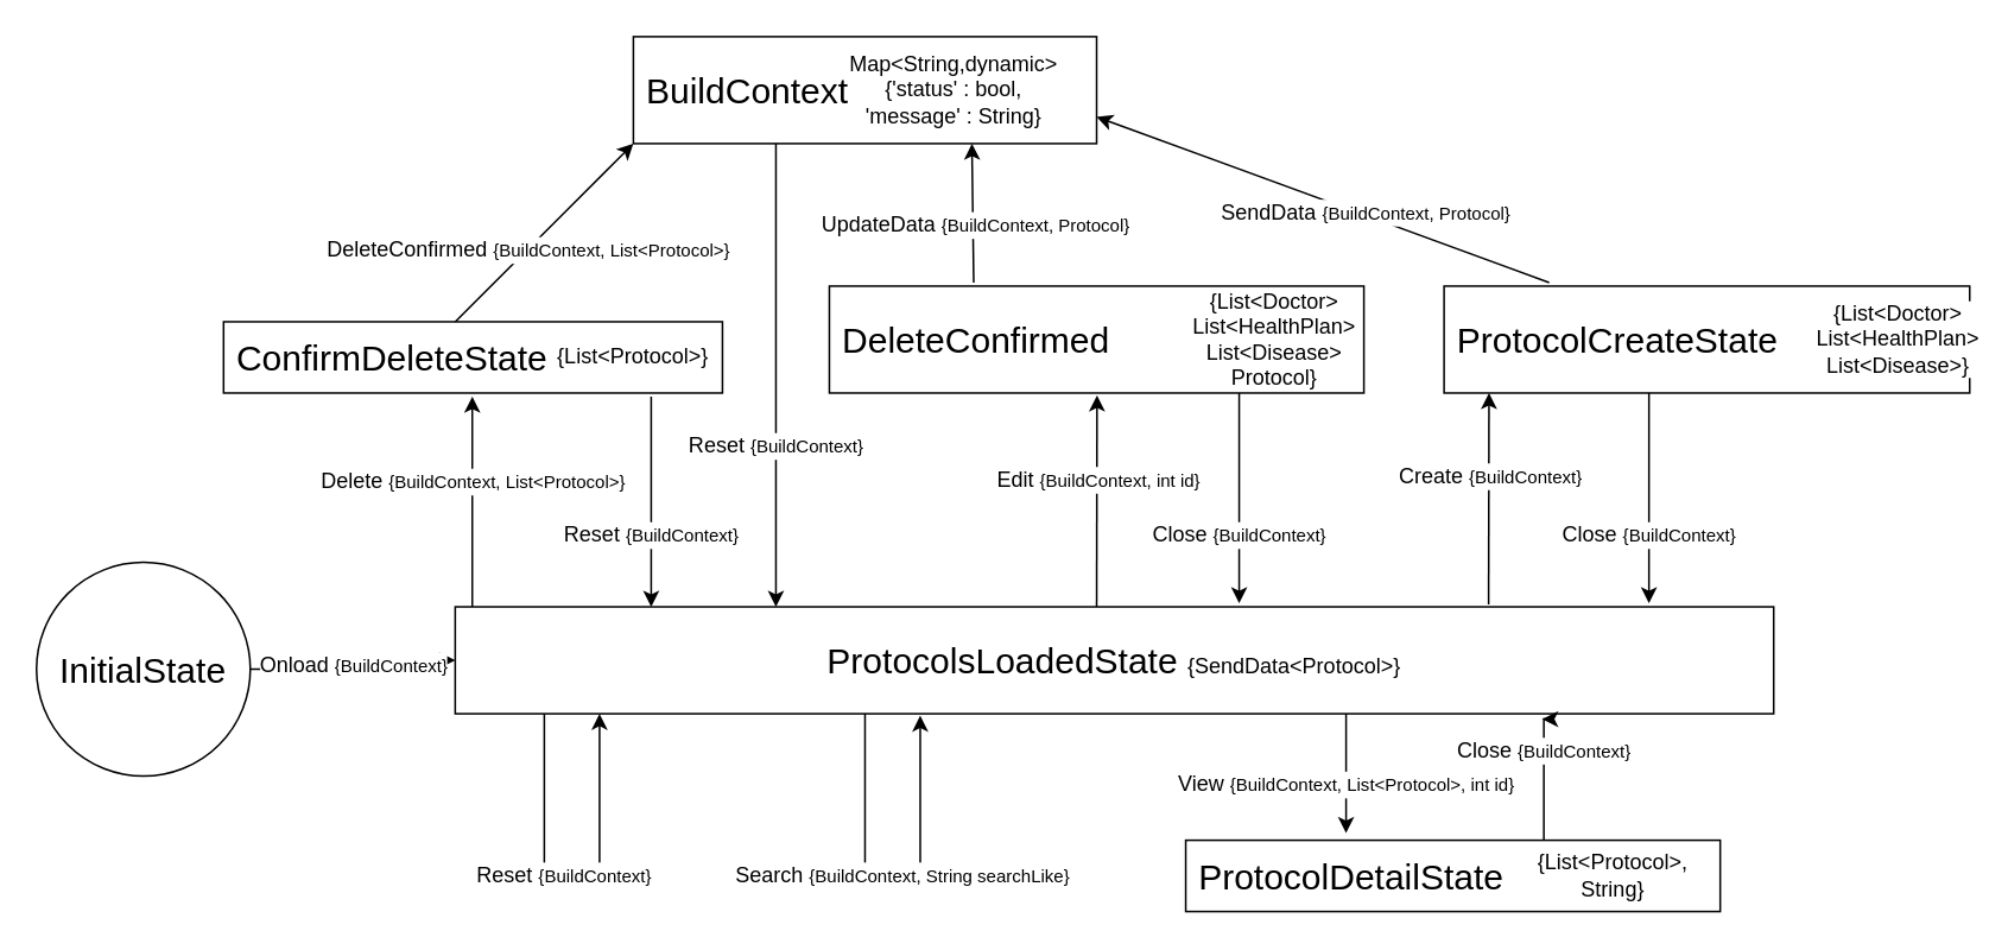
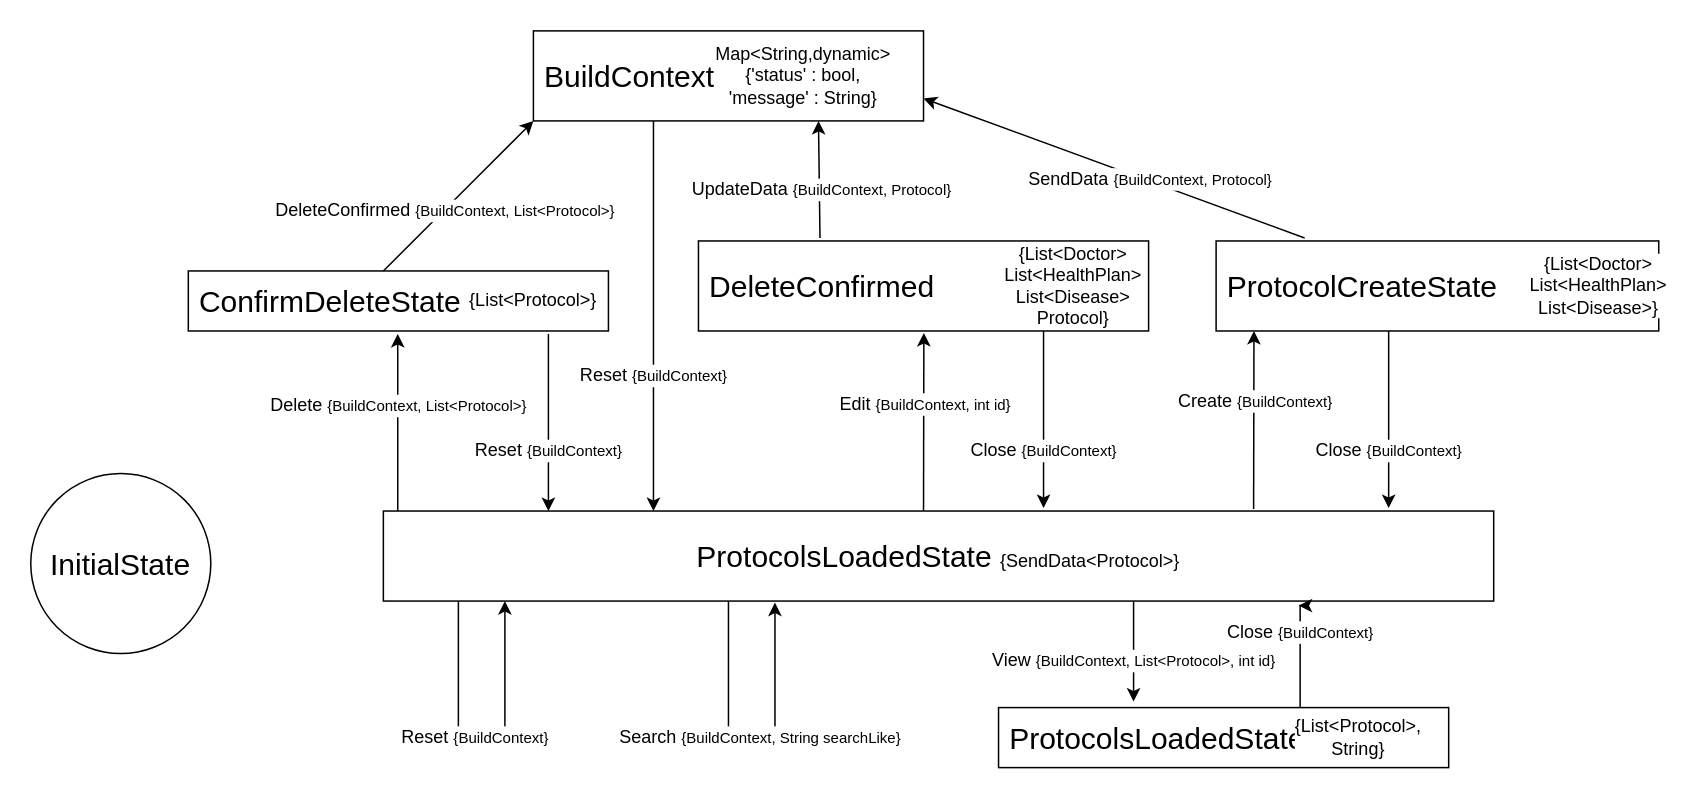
- <mxCell id="2" value="Onload &lt;font style=&quot;font-size: 10px&quot;&gt;{BuildContext}&lt;/font&gt;" style="edgeStyle=orthogonalEdgeStyle;rounded=0;orthogonalLoop=1;jettySize=auto;html=1;fontSize=12;exitX=1;exitY=0.5;exitDx=0;exitDy=0;entryX=0;entryY=0.5;entryDx=0;entryDy=0;labelBackgroundColor=default;" parent="1" source="3" target="7" edge="1"><mxGeometry relative="1" as="geometry"><mxPoint as="offset" /></mxGeometry></mxCell>
- <mxCell id="16" value="&amp;nbsp;ProtocolDetailState&amp;nbsp;" style="rounded=0;whiteSpace=wrap;html=1;fontSize=20;fillColor=none;labelBackgroundColor=default;align=left;" parent="1" vertex="1"><mxGeometry x="665" y="471" width="300" height="40" as="geometry" /></mxCell>
+ <mxCell id="16" value="&amp;nbsp;ProtocolsLoadedState&amp;nbsp;" style="rounded=0;whiteSpace=wrap;html=1;fontSize=20;fillColor=none;labelBackgroundColor=default;align=left;" parent="1" vertex="1"><mxGeometry x="665" y="471" width="300" height="40" as="geometry" /></mxCell>
